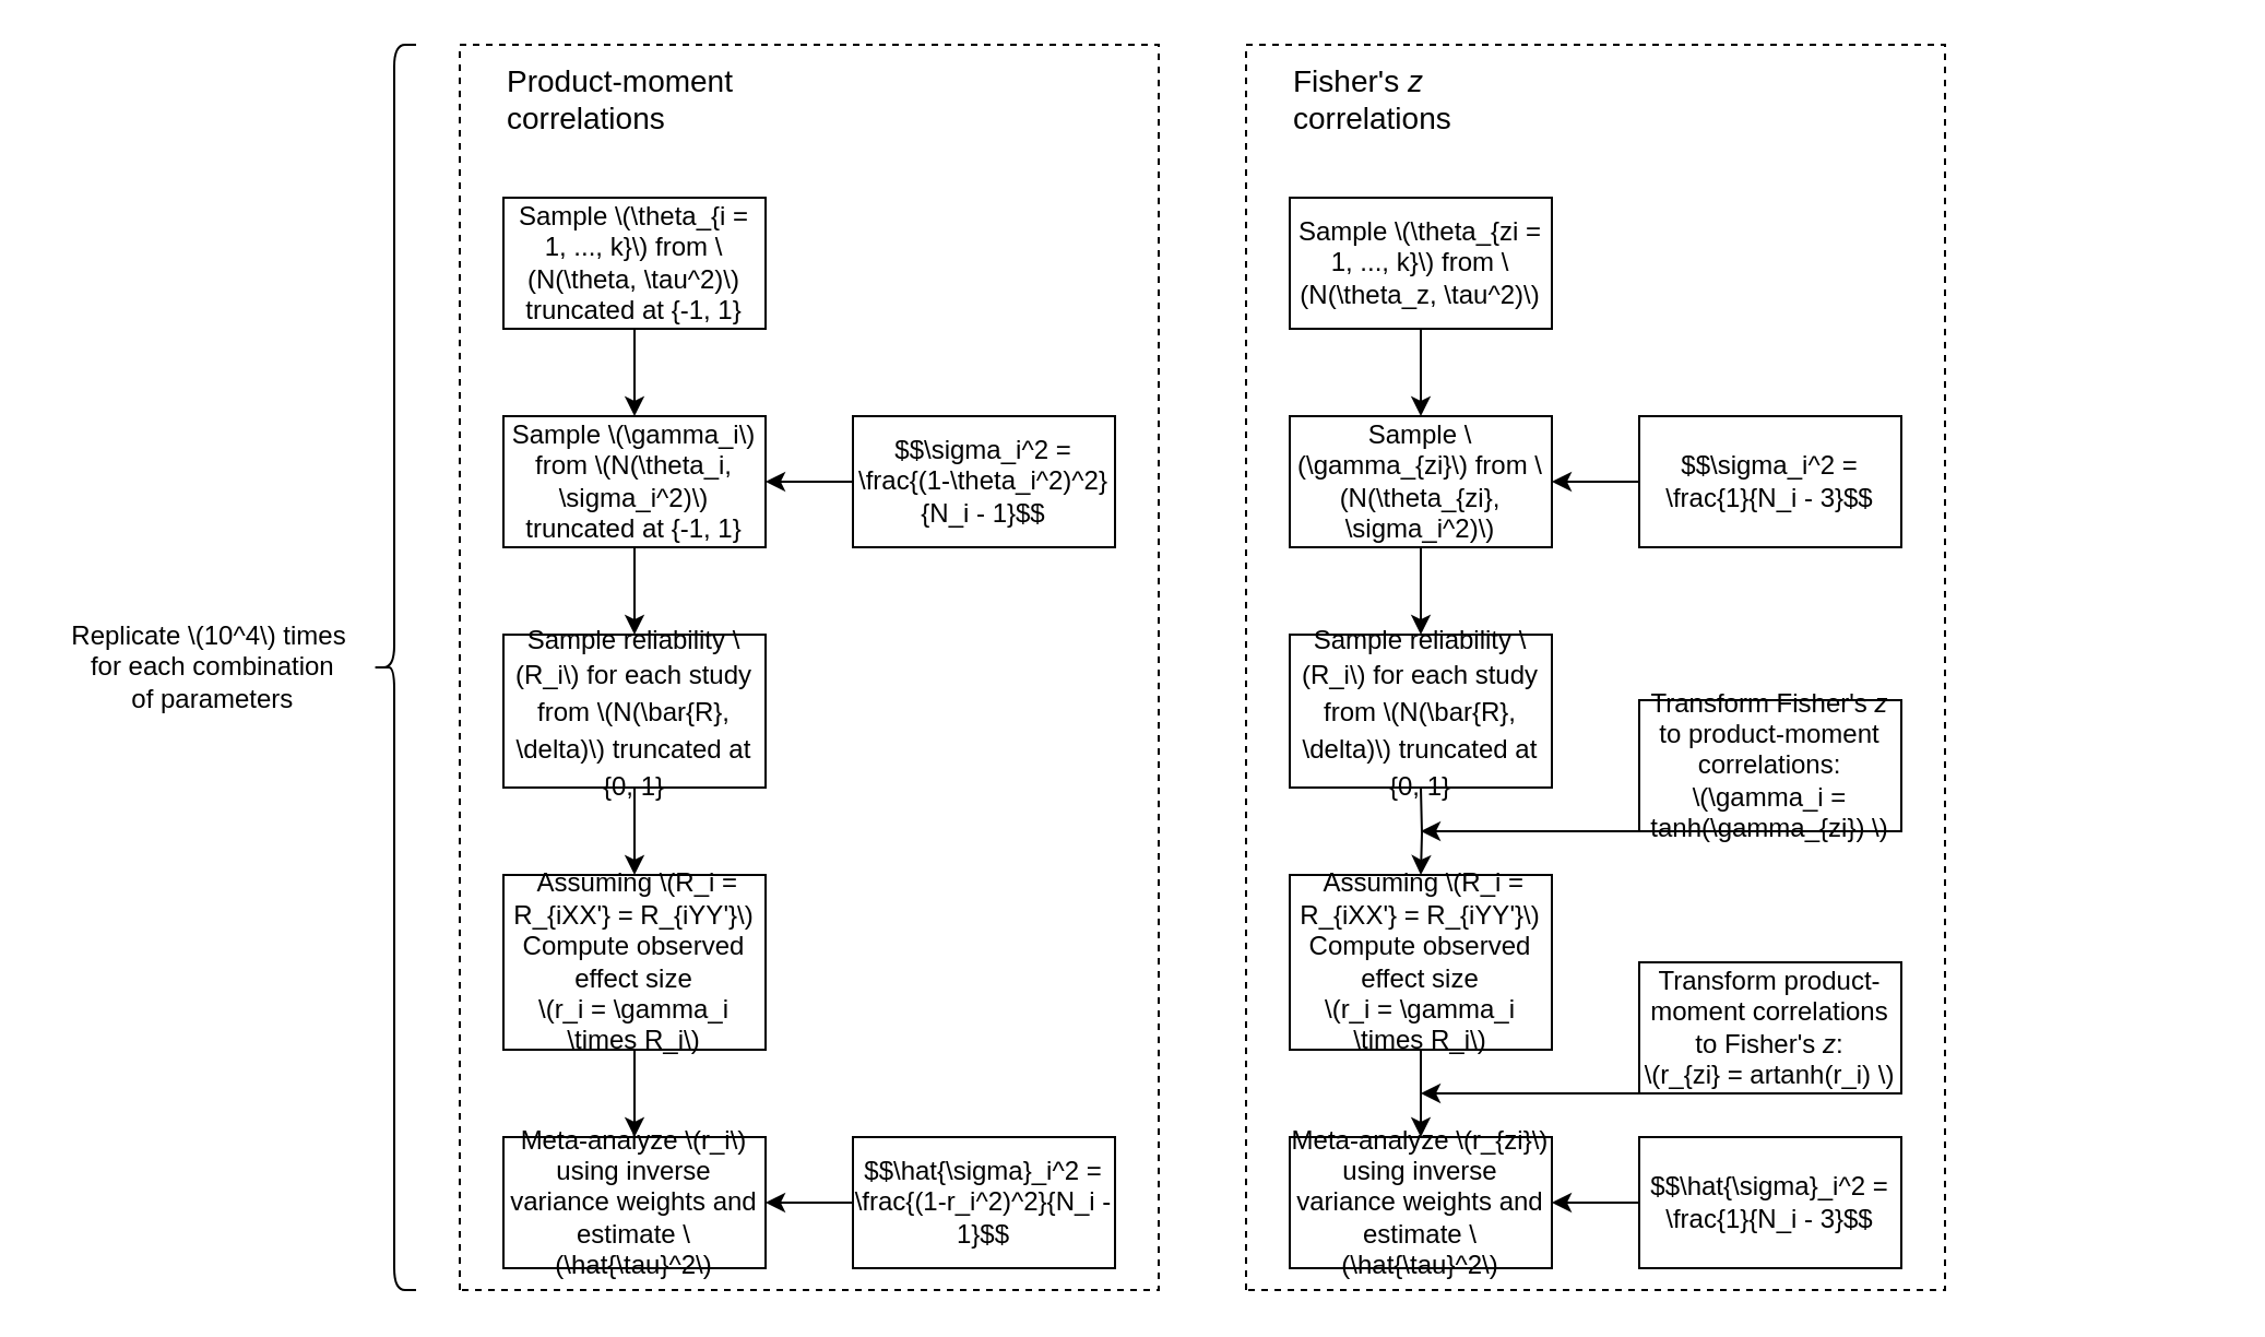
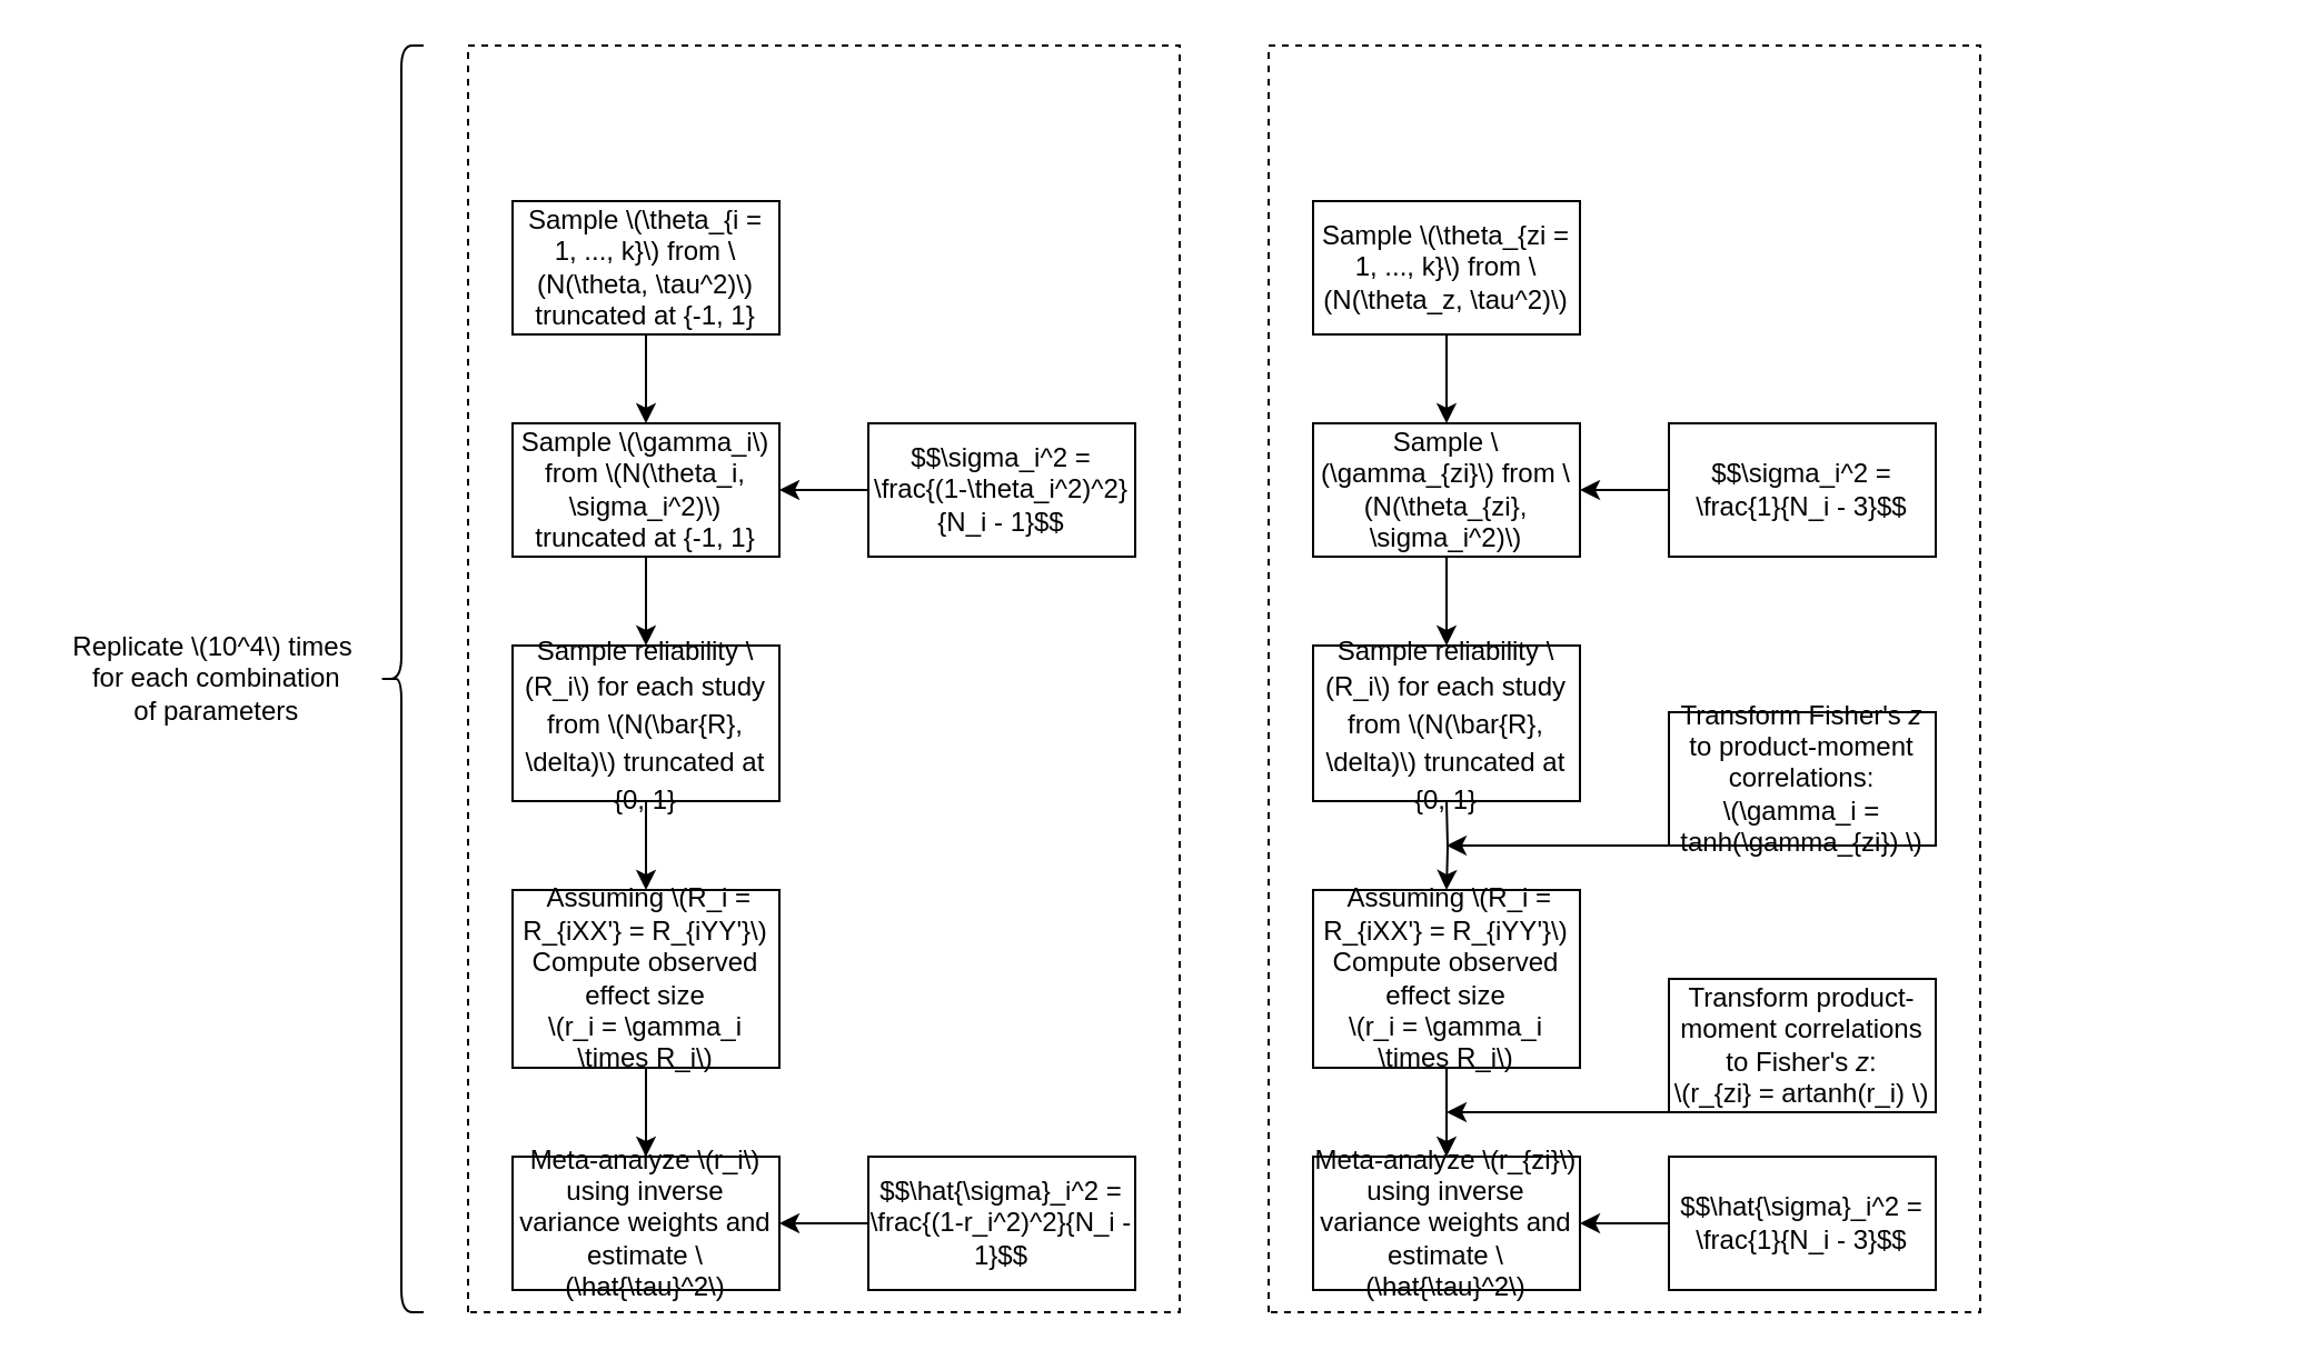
- <mxCell id="36" value="&lt;div style=&quot;font-size: 13px;&quot; align=&quot;left&quot;&gt;&lt;font style=&quot;font-size: 14px;&quot;&gt;Product-moment correlations&lt;/font&gt;&lt;/div&gt;" style="text;html=1;strokeColor=none;fillColor=none;align=left;verticalAlign=middle;whiteSpace=wrap;rounded=0;" vertex="1" parent="1"><mxGeometry x="230" y="30" width="120" height="30" as="geometry" /></mxCell>
- <mxCell id="37" value="&lt;div style=&quot;font-size: 14px;&quot; align=&quot;left&quot;&gt;Fisher's &lt;i&gt;z&lt;/i&gt; correlations&lt;/div&gt;" style="text;html=1;strokeColor=none;fillColor=none;align=left;verticalAlign=middle;whiteSpace=wrap;rounded=0;" vertex="1" parent="1"><mxGeometry x="590" y="30" width="120" height="30" as="geometry" /></mxCell>
